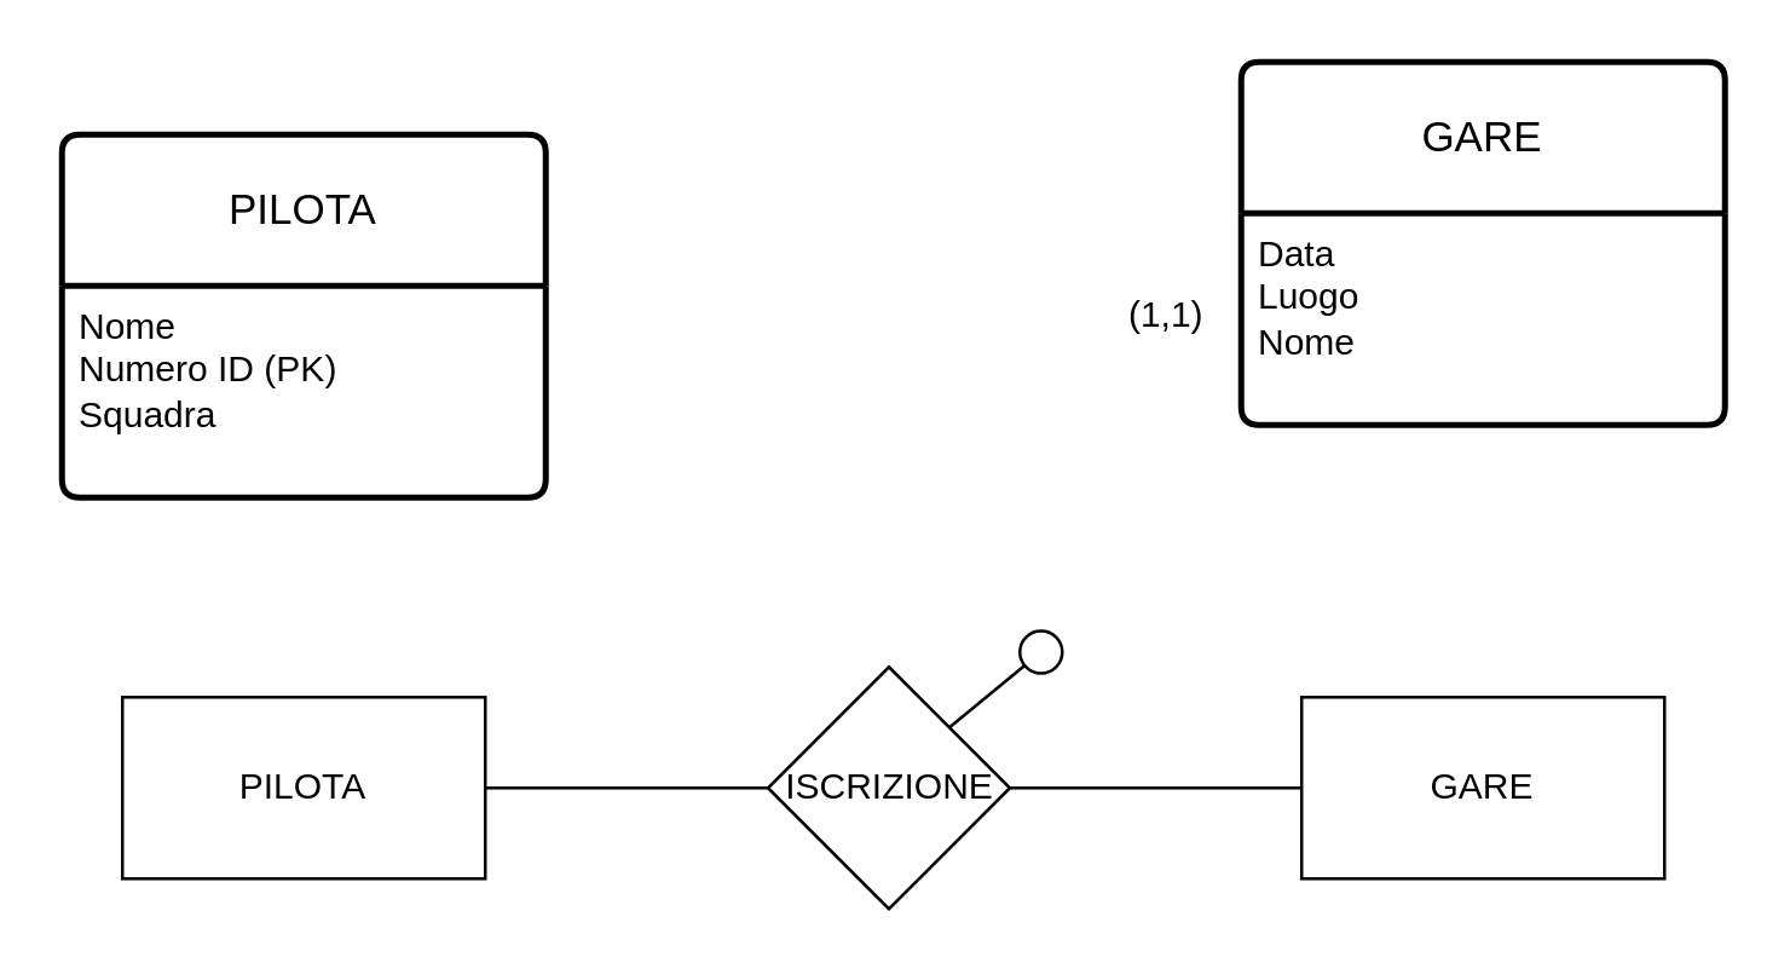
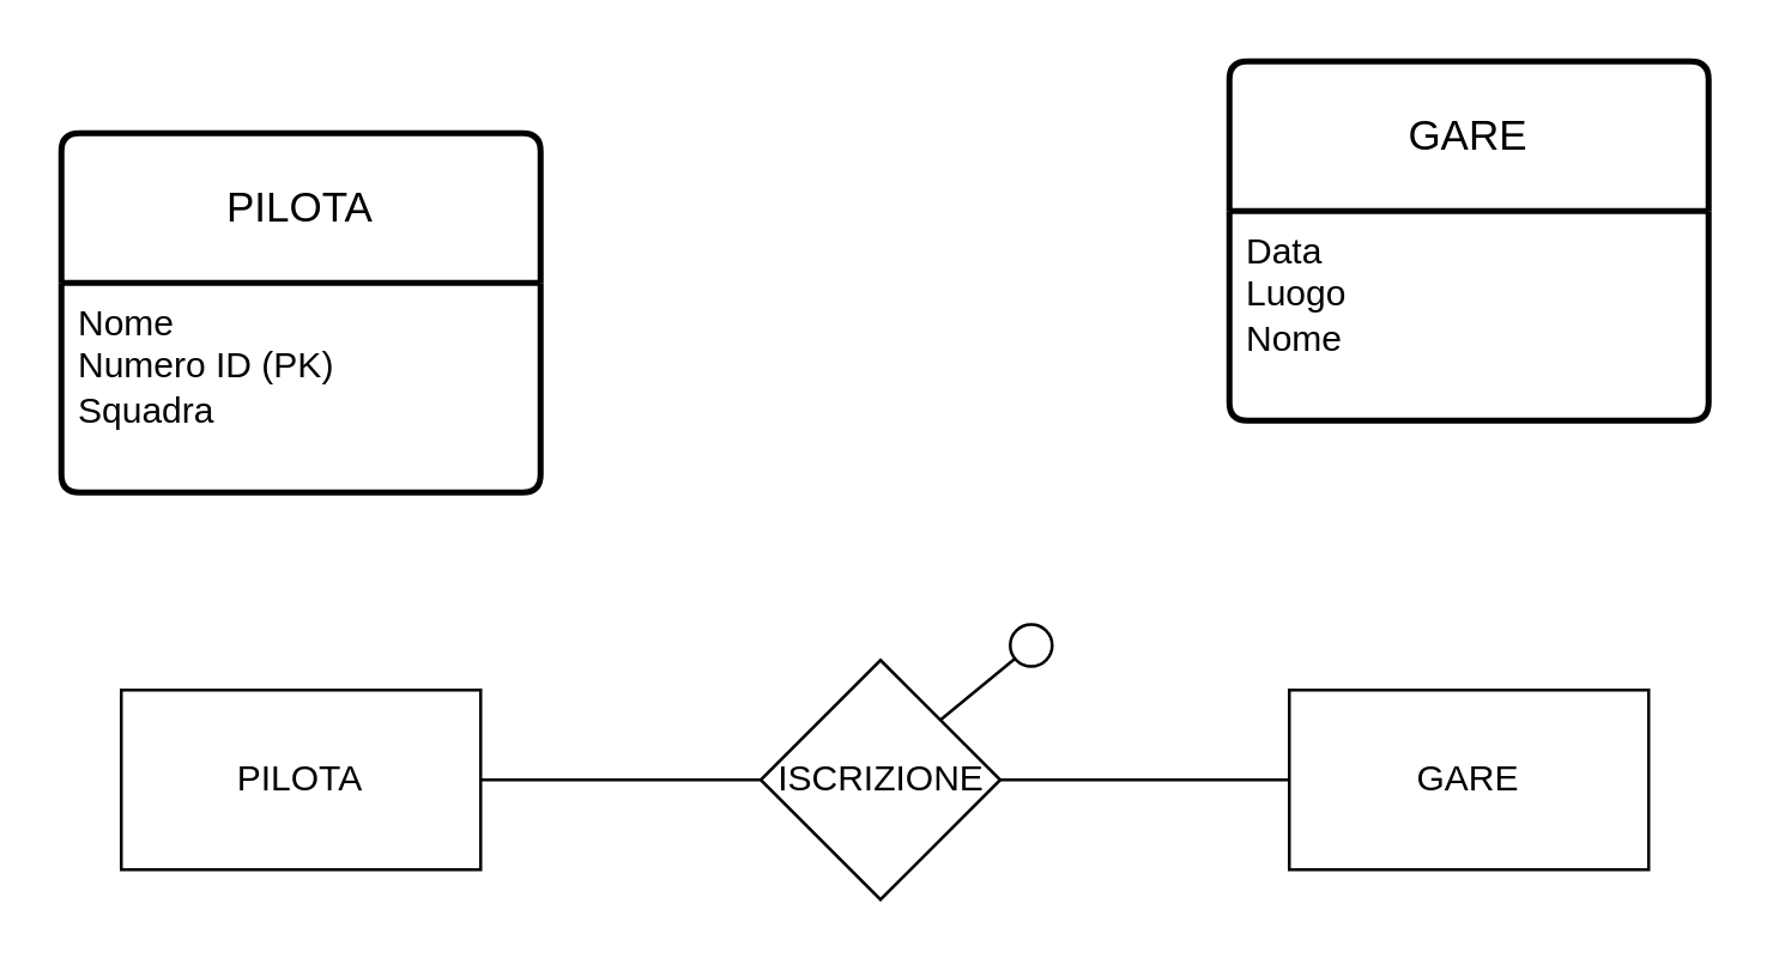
- <mxCell id="11" value="(1,1)" style="text;html=1;align=center;verticalAlign=middle;resizable=0;points=[];autosize=1;strokeColor=none;fillColor=none;" parent="1" vertex="1"><mxGeometry x="360" y="89" width="50" height="30" as="geometry" /></mxCell>
